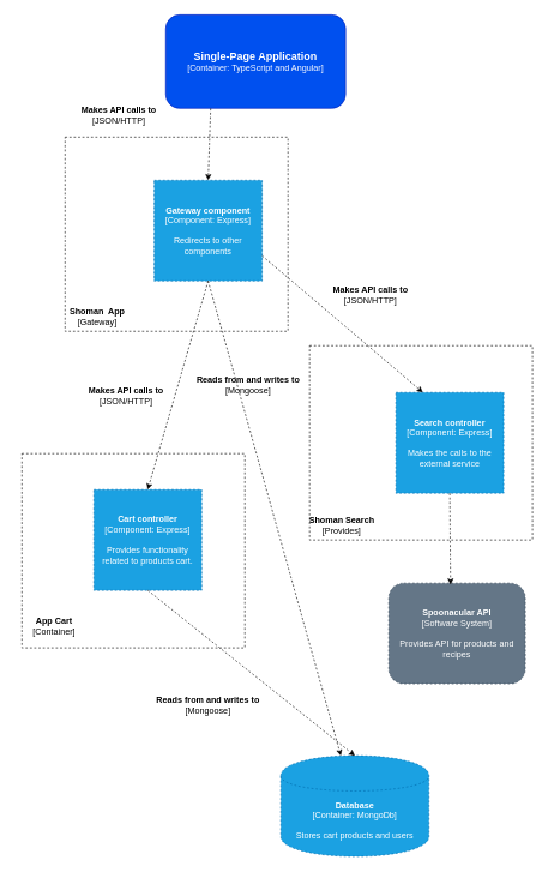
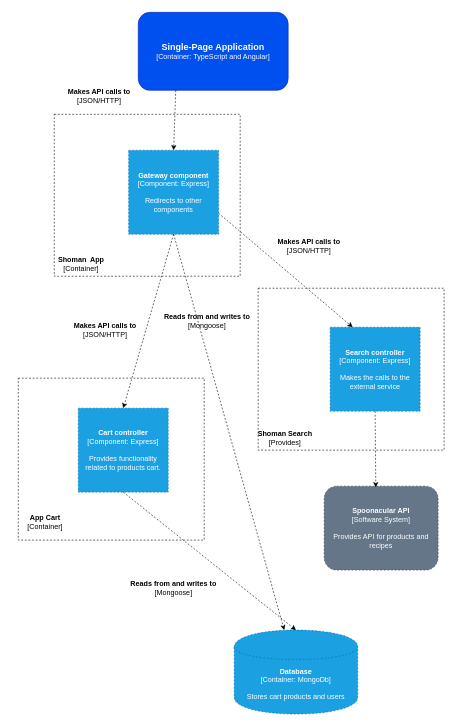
- <mxCell id="7" value="&lt;b&gt;Shoman&amp;nbsp; App&lt;/b&gt;&lt;br&gt;[Gateway]" style="text;html=1;strokeColor=none;fillColor=none;align=center;verticalAlign=middle;whiteSpace=wrap;rounded=0;dashed=1;" vertex="1" parent="1"><mxGeometry x="80" y="430" width="110" height="20" as="geometry" /></mxCell>
+ <mxCell id="7" value="&lt;b&gt;Shoman&amp;nbsp; App&lt;/b&gt;&lt;br&gt;[Container]" style="text;html=1;strokeColor=none;fillColor=none;align=center;verticalAlign=middle;whiteSpace=wrap;rounded=0;dashed=1;" vertex="1" parent="1"><mxGeometry x="80" y="430" width="110" height="20" as="geometry" /></mxCell>
